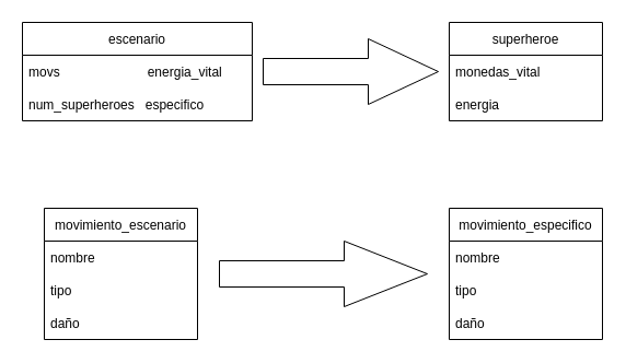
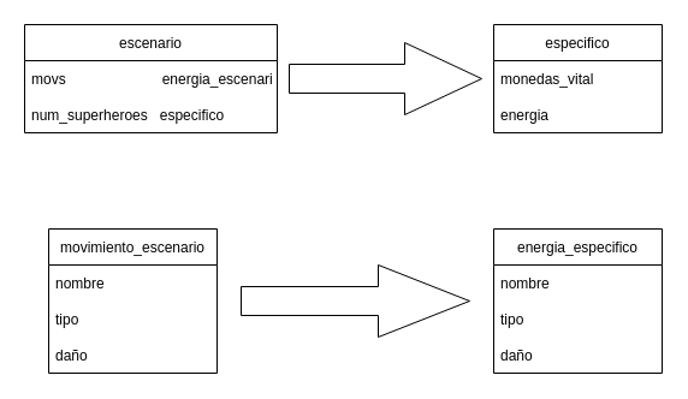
- <mxCell id="6" value="superheroe" style="swimlane;fontStyle=0;childLayout=stackLayout;horizontal=1;startSize=30;horizontalStack=0;resizeParent=1;resizeParentMax=0;resizeLast=0;collapsible=1;marginBottom=0;" vertex="1" parent="1"><mxGeometry x="410" y="20" width="140" height="90" as="geometry" /></mxCell>
+ <mxCell id="6" value="especifico" style="swimlane;fontStyle=0;childLayout=stackLayout;horizontal=1;startSize=30;horizontalStack=0;resizeParent=1;resizeParentMax=0;resizeLast=0;collapsible=1;marginBottom=0;" vertex="1" parent="1"><mxGeometry x="410" y="20" width="140" height="90" as="geometry" /></mxCell>
- <mxCell id="14" value="movs                        energia_vital" style="text;strokeColor=none;fillColor=none;align=left;verticalAlign=middle;spacingLeft=4;spacingRight=4;overflow=hidden;points=[[0,0.5],[1,0.5]];portConstraint=eastwest;rotatable=0;" vertex="1" parent="13"><mxGeometry y="30" width="210" height="30" as="geometry" /></mxCell>
+ <mxCell id="14" value="movs                        energia_escenario" style="text;strokeColor=none;fillColor=none;align=left;verticalAlign=middle;spacingLeft=4;spacingRight=4;overflow=hidden;points=[[0,0.5],[1,0.5]];portConstraint=eastwest;rotatable=0;" vertex="1" parent="13"><mxGeometry y="30" width="210" height="30" as="geometry" /></mxCell>
- <mxCell id="2" value="movimiento_especifico" style="swimlane;fontStyle=0;childLayout=stackLayout;horizontal=1;startSize=30;horizontalStack=0;resizeParent=1;resizeParentMax=0;resizeLast=0;collapsible=1;marginBottom=0;" vertex="1" parent="1"><mxGeometry x="410" y="190" width="140" height="120" as="geometry" /></mxCell>
+ <mxCell id="2" value="energia_especifico" style="swimlane;fontStyle=0;childLayout=stackLayout;horizontal=1;startSize=30;horizontalStack=0;resizeParent=1;resizeParentMax=0;resizeLast=0;collapsible=1;marginBottom=0;" vertex="1" parent="1"><mxGeometry x="410" y="190" width="140" height="120" as="geometry" /></mxCell>
